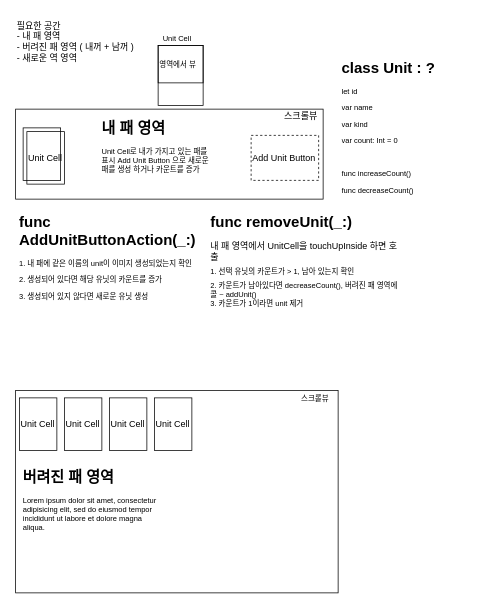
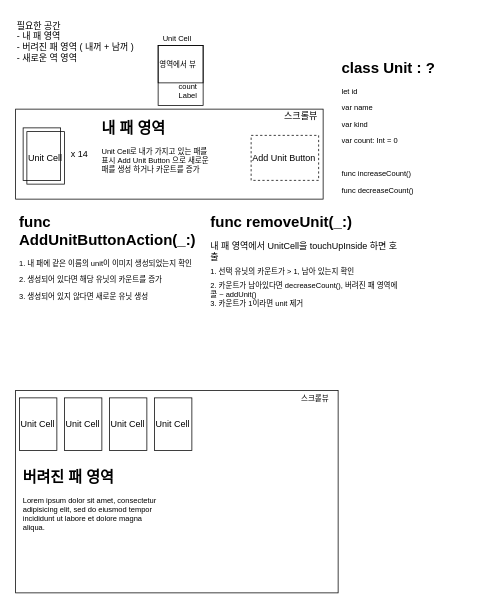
+ <mxCell id="15" value="count Label" style="text;html=1;strokeColor=none;fillColor=none;align=center;verticalAlign=middle;whiteSpace=wrap;rounded=0;fontSize=10;" vertex="1" parent="1"><mxGeometry x="230" y="110" width="40" height="20" as="geometry" /></mxCell>
+ <mxCell id="7" value="x 14" style="text;html=1;align=center;verticalAlign=middle;resizable=0;points=[];autosize=1;strokeColor=none;fillColor=none;" vertex="1" parent="1"><mxGeometry x="85" y="195" width="40" height="20" as="geometry" /></mxCell>
